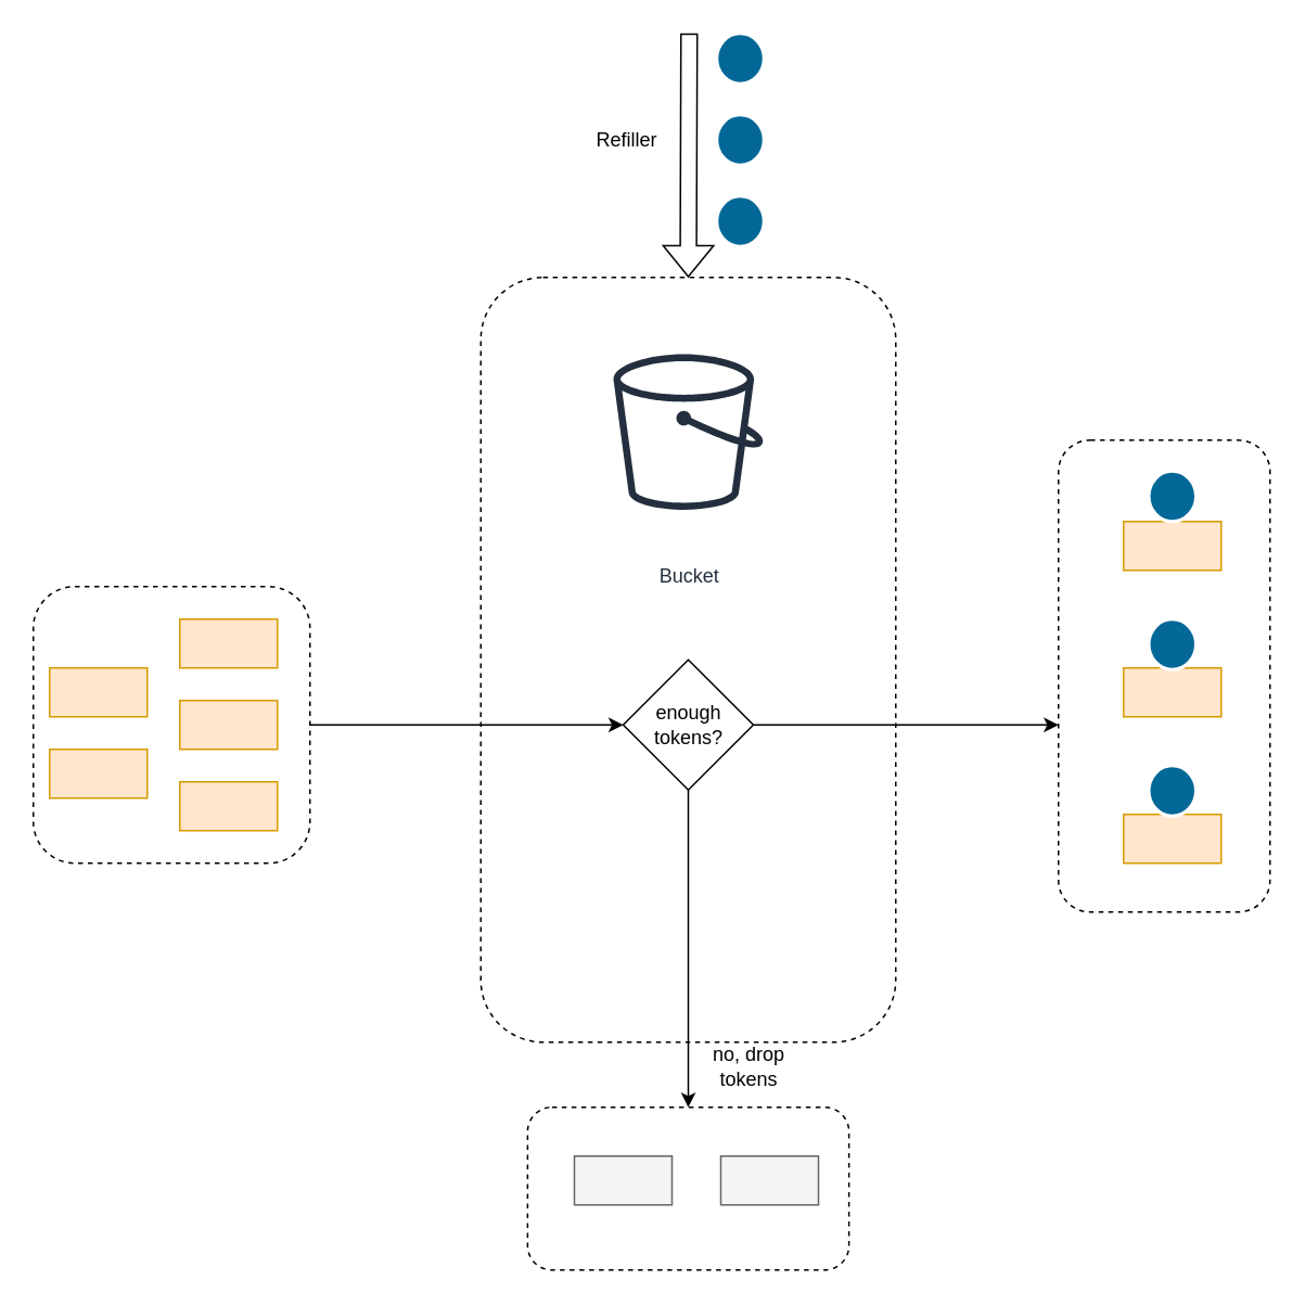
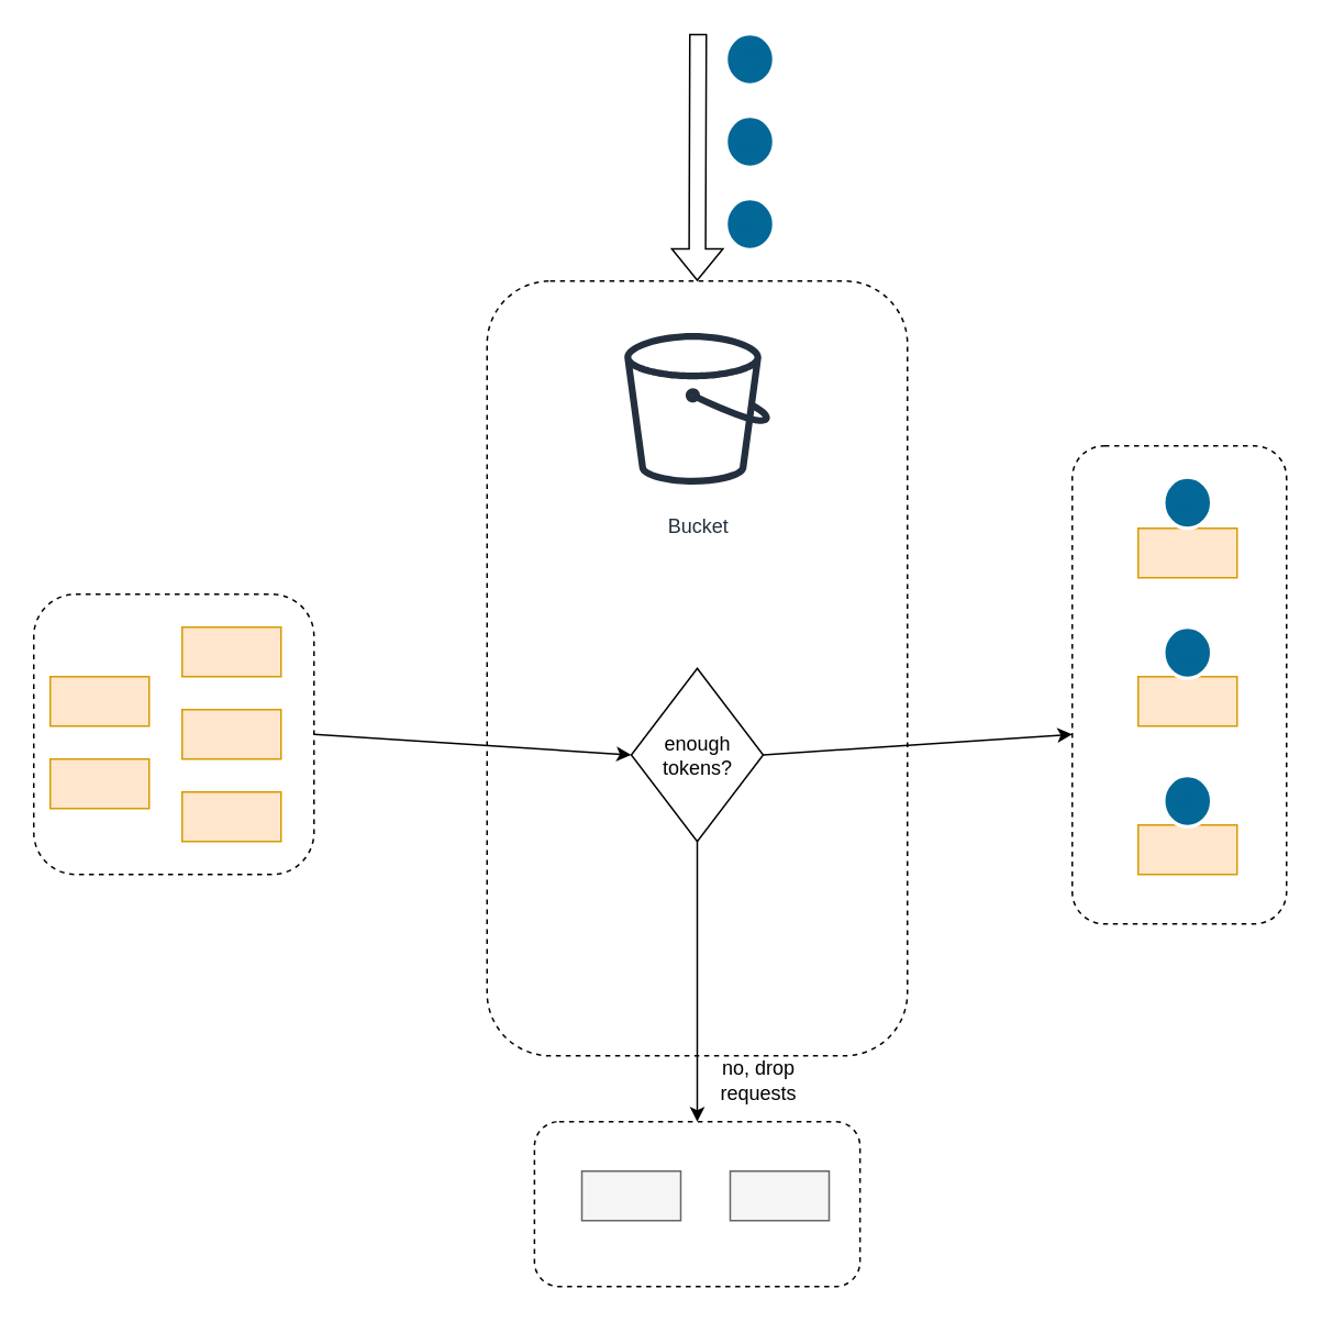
- <mxCell id="16" value="Refiller" style="text;html=1;align=center;verticalAlign=middle;whiteSpace=wrap;rounded=0;" vertex="1" parent="1"><mxGeometry x="355" y="71" width="60" height="30" as="geometry" /></mxCell>
- <mxCell id="6" value="Bucket" style="sketch=0;outlineConnect=0;fontColor=#232F3E;gradientColor=none;strokeColor=#232F3E;fillColor=#ffffff;dashed=0;verticalLabelPosition=bottom;verticalAlign=top;align=center;html=1;fontSize=12;fontStyle=0;aspect=fixed;shape=mxgraph.aws4.resourceIcon;resIcon=mxgraph.aws4.bucket;" vertex="1" parent="1"><mxGeometry x="365" y="190" width="115" height="150" as="geometry" /></mxCell>
+ <mxCell id="6" value="Bucket" style="sketch=0;outlineConnect=0;fontColor=#232F3E;gradientColor=none;strokeColor=#232F3E;fillColor=#ffffff;dashed=0;verticalLabelPosition=bottom;verticalAlign=top;align=center;html=1;fontSize=12;fontStyle=0;aspect=fixed;shape=mxgraph.aws4.resourceIcon;resIcon=mxgraph.aws4.bucket;" vertex="1" parent="1"><mxGeometry x="365" y="190" width="115" height="115" as="geometry" /></mxCell>
- <mxCell id="29" value="enough tokens?" style="rhombus;whiteSpace=wrap;html=1;" vertex="1" parent="1"><mxGeometry x="382.5" y="405" width="80" height="80" as="geometry" /></mxCell>
+ <mxCell id="29" value="enough tokens?" style="rhombus;whiteSpace=wrap;html=1;" vertex="1" parent="1"><mxGeometry x="382.5" y="405" width="80" height="105" as="geometry" /></mxCell>
- <mxCell id="28" value="no, drop tokens" style="text;html=1;align=center;verticalAlign=middle;whiteSpace=wrap;rounded=0;" vertex="1" parent="1"><mxGeometry x="430" y="640" width="60" height="30" as="geometry" /></mxCell>
+ <mxCell id="28" value="no, drop requests" style="text;html=1;align=center;verticalAlign=middle;whiteSpace=wrap;rounded=0;" vertex="1" parent="1"><mxGeometry x="430" y="640" width="60" height="30" as="geometry" /></mxCell>
